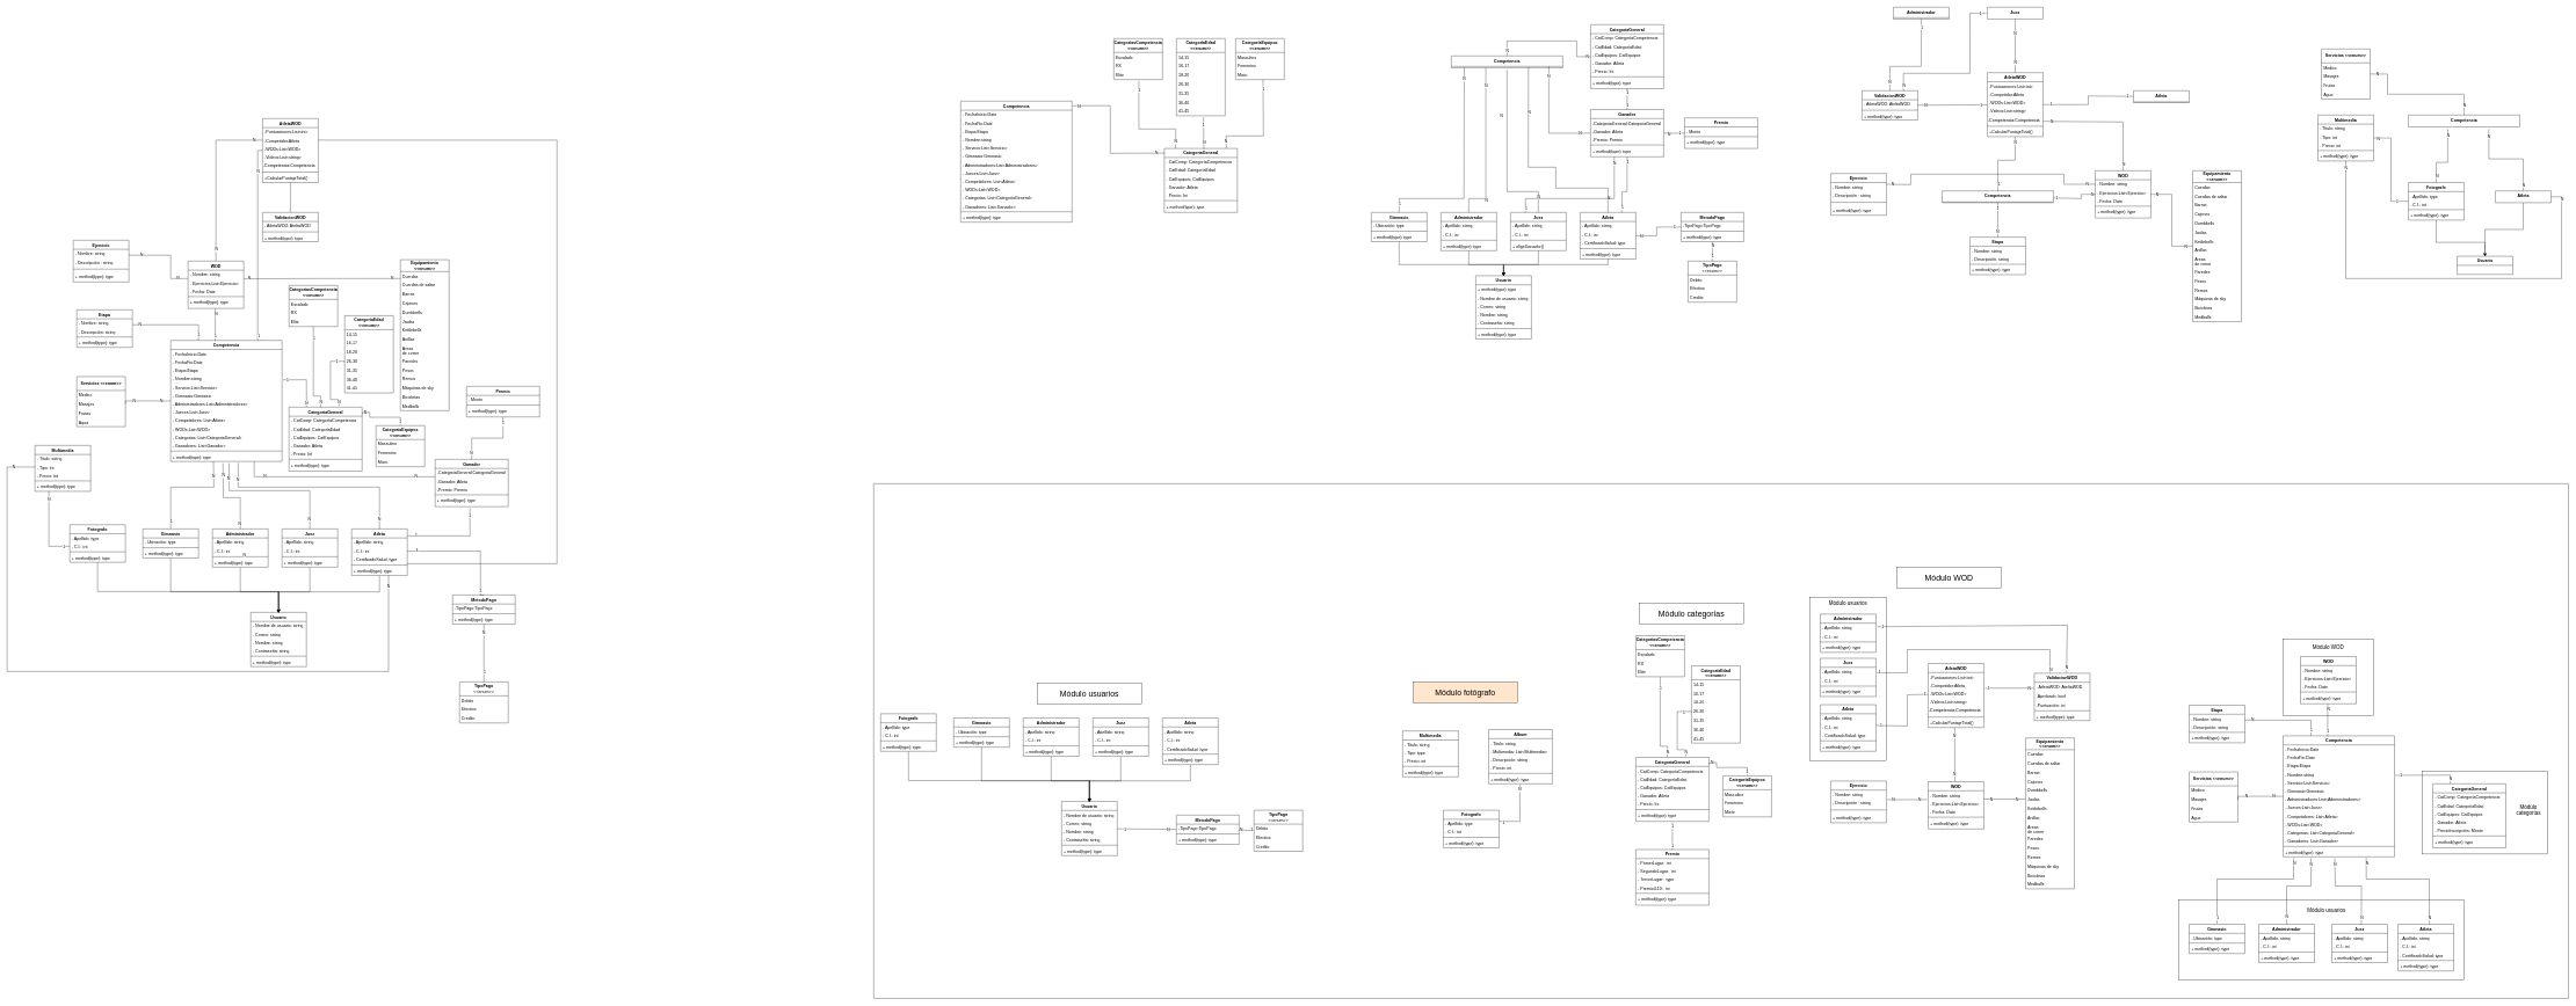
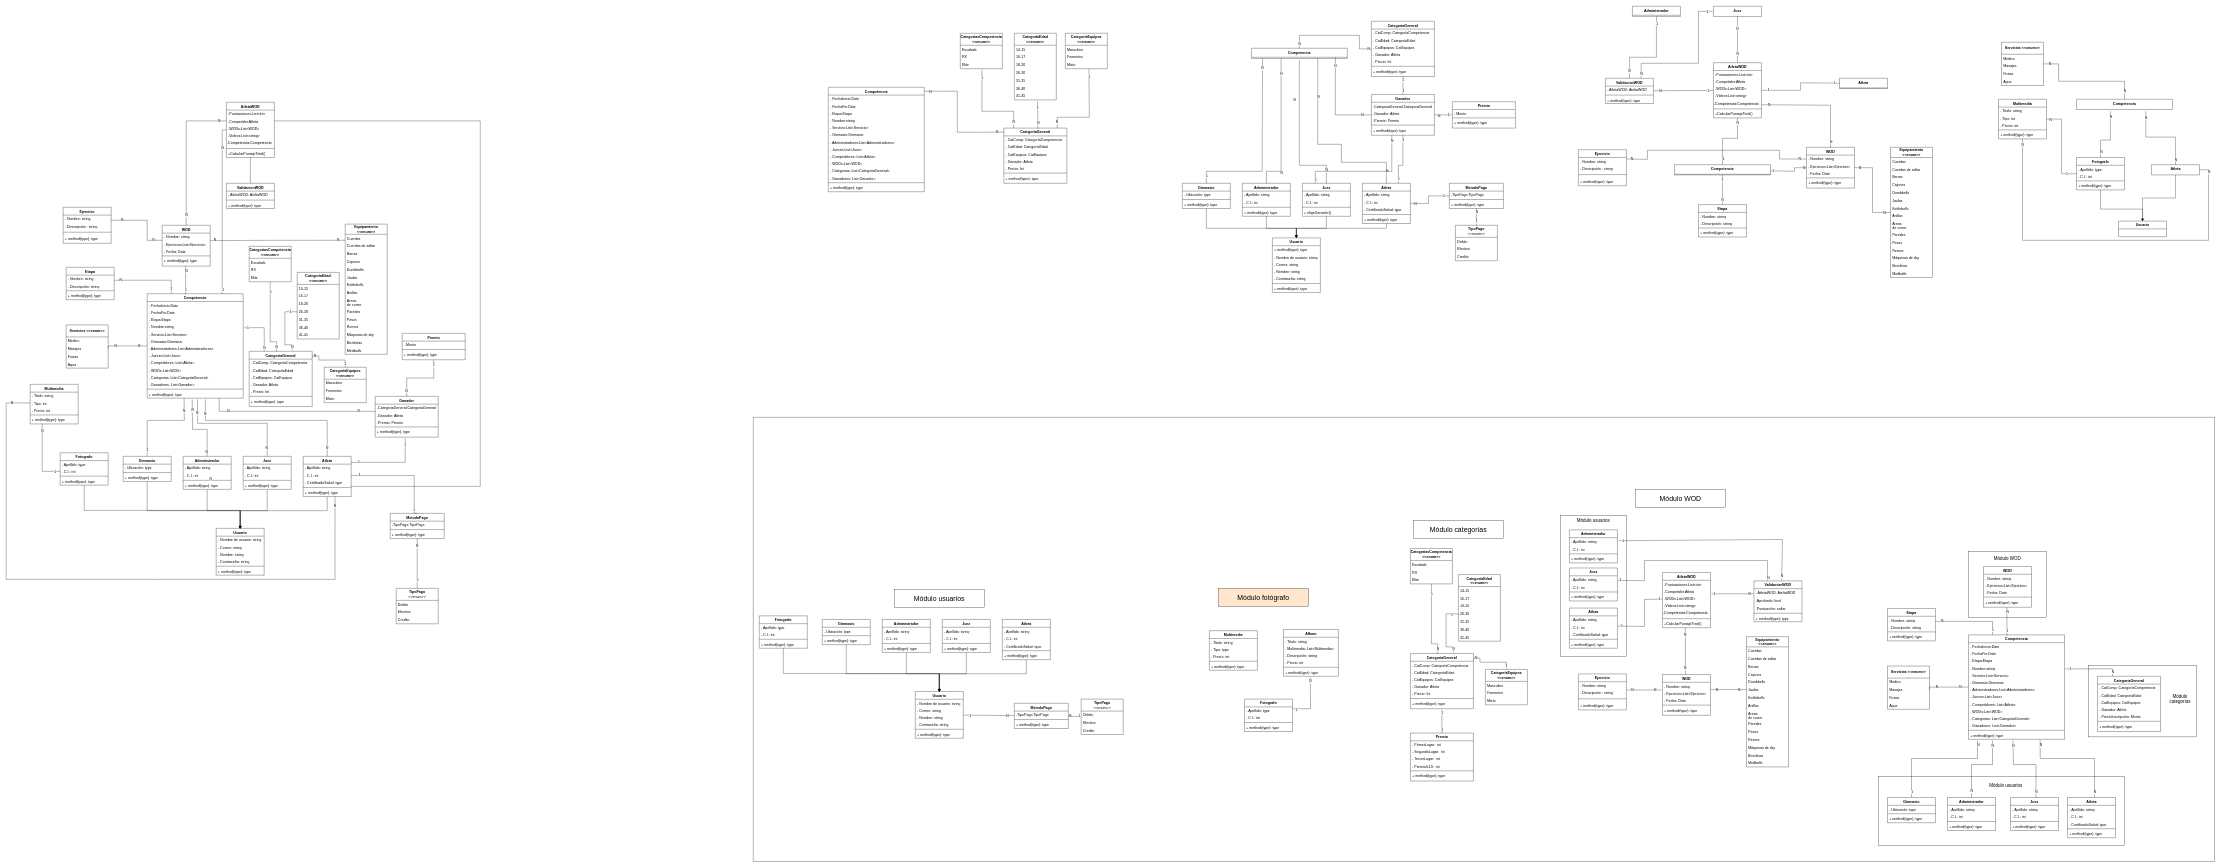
- <mxCell id="632" value="-Puntuación: int" style="text;strokeColor=none;fillColor=none;align=left;verticalAlign=top;spacingLeft=4;spacingRight=4;overflow=hidden;rotatable=0;points=[[0,0.5],[1,0.5]];portConstraint=eastwest;whiteSpace=wrap;html=1;" vertex="1" parent="629"><mxGeometry y="78" width="160" height="26" as="geometry" /></mxCell>
+ <mxCell id="632" value="-Puntuación: saltar" style="text;strokeColor=none;fillColor=none;align=left;verticalAlign=top;spacingLeft=4;spacingRight=4;overflow=hidden;rotatable=0;points=[[0,0.5],[1,0.5]];portConstraint=eastwest;whiteSpace=wrap;html=1;" vertex="1" parent="629"><mxGeometry y="78" width="160" height="26" as="geometry" /></mxCell>
- <mxCell id="595" value="- TercerLugar:&amp;nbsp; type" style="text;strokeColor=none;fillColor=none;align=left;verticalAlign=top;spacingLeft=4;spacingRight=4;overflow=hidden;rotatable=0;points=[[0,0.5],[1,0.5]];portConstraint=eastwest;whiteSpace=wrap;html=1;" vertex="1" parent="592"><mxGeometry y="74" width="210" height="24" as="geometry" /></mxCell>
+ <mxCell id="595" value="- TercerLugar:&amp;nbsp; int" style="text;strokeColor=none;fillColor=none;align=left;verticalAlign=top;spacingLeft=4;spacingRight=4;overflow=hidden;rotatable=0;points=[[0,0.5],[1,0.5]];portConstraint=eastwest;whiteSpace=wrap;html=1;" vertex="1" parent="592"><mxGeometry y="74" width="210" height="24" as="geometry" /></mxCell>
